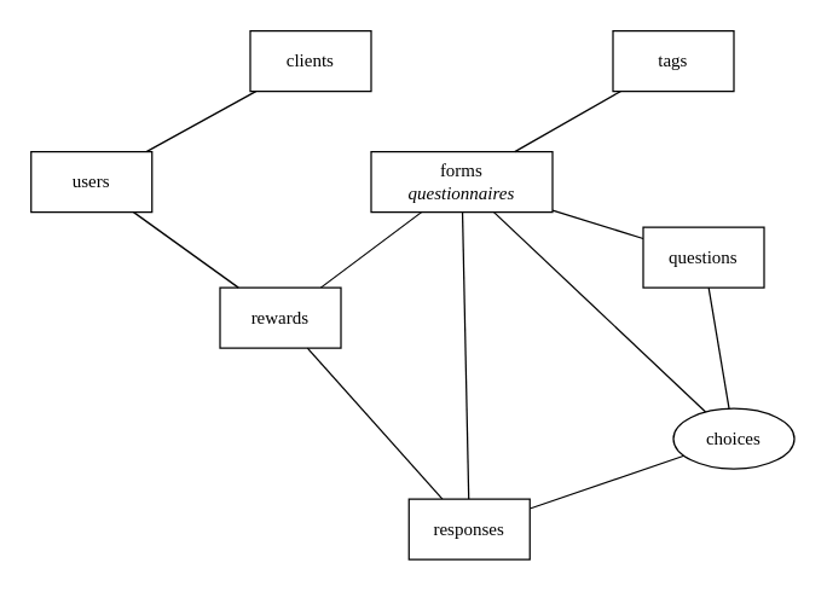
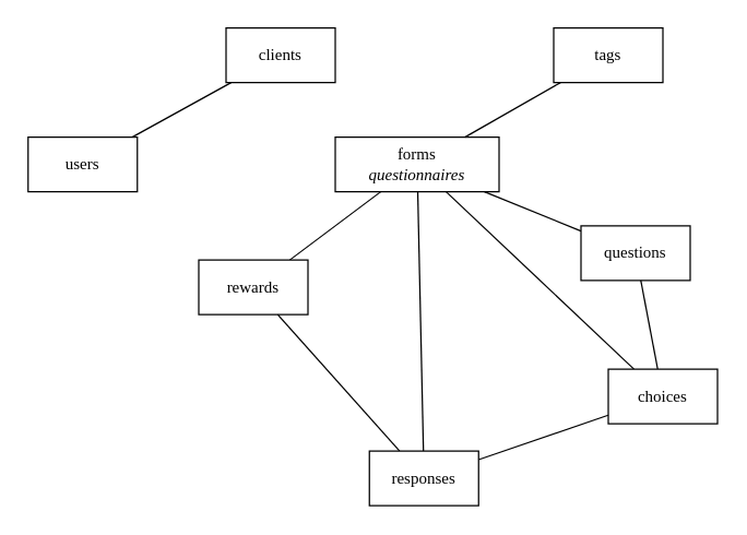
- <mxCell id="10" style="edgeStyle=none;rounded=0;orthogonalLoop=1;jettySize=auto;html=1;fontFamily=SF Mono;endArrow=none;endFill=0;" parent="1" source="11" target="9" edge="1"><mxGeometry relative="1" as="geometry" /></mxCell>
- <mxCell id="8" value="questions" style="rounded=0;whiteSpace=wrap;html=1;fontFamily=SF Mono;" parent="1" vertex="1"><mxGeometry x="425" y="150" width="80" height="40" as="geometry" /></mxCell>
+ <mxCell id="8" value="questions" style="rounded=0;whiteSpace=wrap;html=1;fontFamily=SF Mono;" parent="1" vertex="1"><mxGeometry x="425" y="165" width="80" height="40" as="geometry" /></mxCell>
- <mxCell id="13" value="choices" style="ellipse;whiteSpace=wrap;html=1;fontFamily=SF Mono;" parent="1" vertex="1"><mxGeometry x="445" y="270" width="80" height="40" as="geometry" /></mxCell>
+ <mxCell id="13" value="choices" style="rounded=0;whiteSpace=wrap;html=1;fontFamily=SF Mono;" parent="1" vertex="1"><mxGeometry x="445" y="270" width="80" height="40" as="geometry" /></mxCell>
